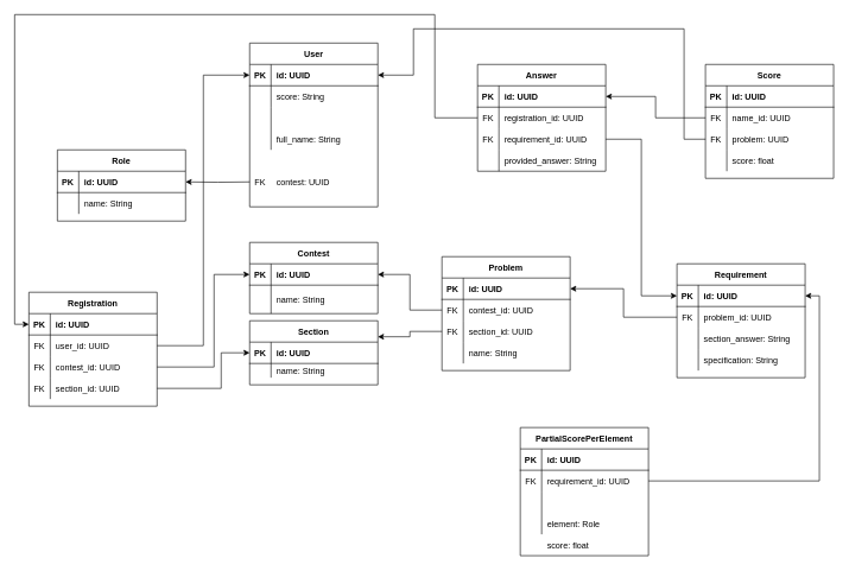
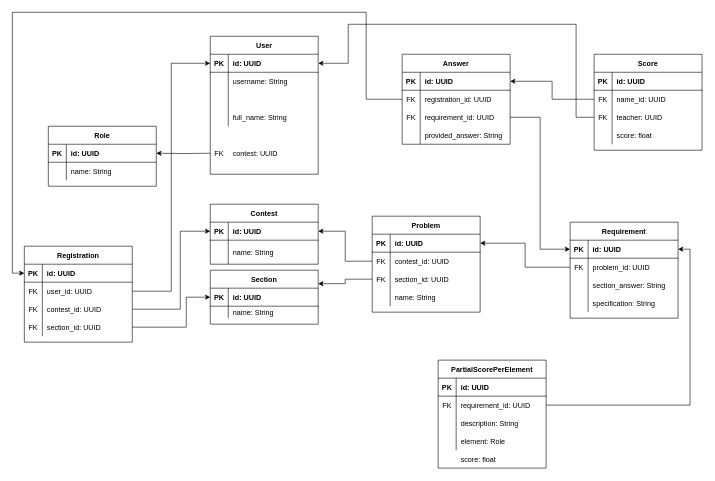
- <mxCell id="76" value="score: String" style="shape=partialRectangle;connectable=0;fillColor=none;top=0;left=0;bottom=0;right=0;align=left;spacingLeft=6;overflow=hidden;" vertex="1" parent="74"><mxGeometry x="30" width="150" height="30" as="geometry" /></mxCell>
+ <mxCell id="76" value="username: String" style="shape=partialRectangle;connectable=0;fillColor=none;top=0;left=0;bottom=0;right=0;align=left;spacingLeft=6;overflow=hidden;" vertex="1" parent="74"><mxGeometry x="30" width="150" height="30" as="geometry" /></mxCell>
- <mxCell id="112" value="problem: UUID" style="shape=partialRectangle;connectable=0;fillColor=none;top=0;left=0;bottom=0;right=0;align=left;spacingLeft=6;overflow=hidden;" vertex="1" parent="110"><mxGeometry x="30" width="150" height="30" as="geometry" /></mxCell>
+ <mxCell id="112" value="teacher: UUID" style="shape=partialRectangle;connectable=0;fillColor=none;top=0;left=0;bottom=0;right=0;align=left;spacingLeft=6;overflow=hidden;" vertex="1" parent="110"><mxGeometry x="30" width="150" height="30" as="geometry" /></mxCell>
+ <mxCell id="127" value="description: String" style="shape=partialRectangle;connectable=0;fillColor=none;top=0;left=0;bottom=0;right=0;align=left;spacingLeft=6;overflow=hidden;" vertex="1" parent="125"><mxGeometry x="30" width="150" height="30" as="geometry" /></mxCell>
